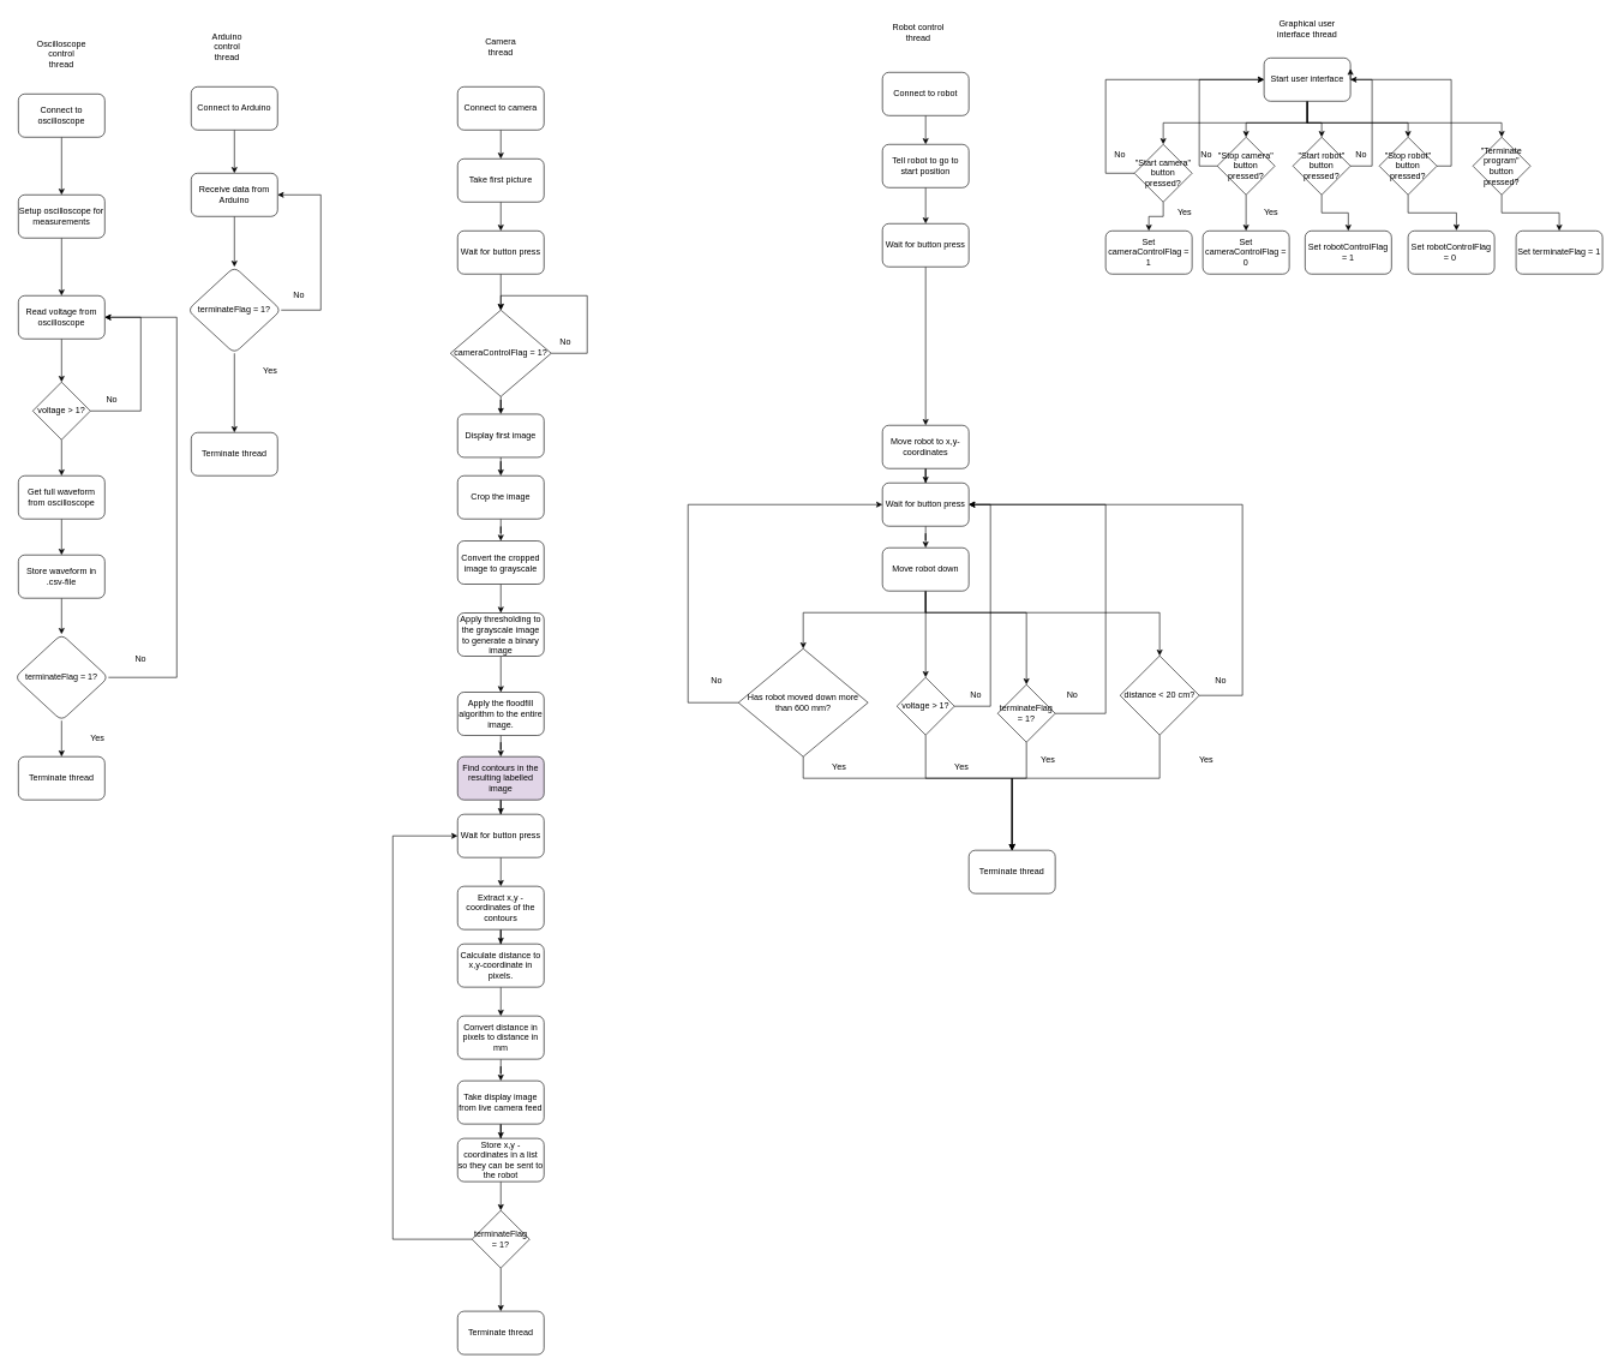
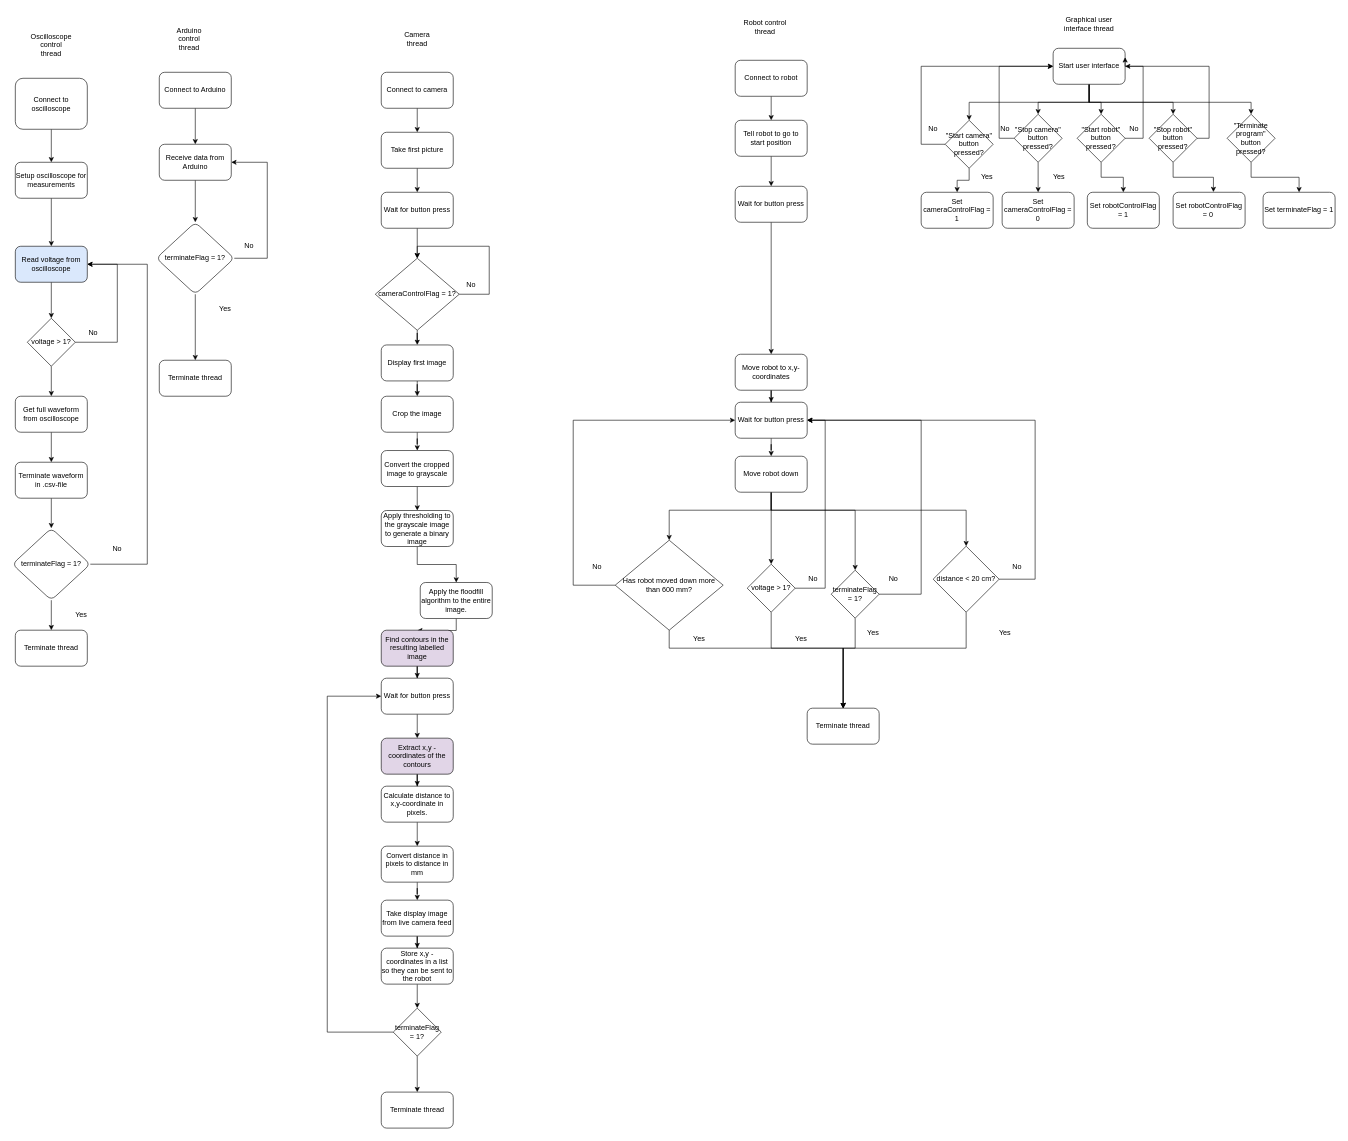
- <mxCell id="111" value="Connect to oscilloscope" style="rounded=1;whiteSpace=wrap;html=1;" parent="1" vertex="1"><mxGeometry x="25" y="130" width="120" height="60" as="geometry" /></mxCell>
+ <mxCell id="111" value="Connect to oscilloscope" style="rounded=1;whiteSpace=wrap;html=1;" parent="1" vertex="1"><mxGeometry x="25" y="130" width="120" height="85" as="geometry" /></mxCell>
- <mxCell id="115" value="Read voltage from oscilloscope" style="whiteSpace=wrap;html=1;rounded=1;" parent="1" vertex="1"><mxGeometry x="25" y="410" width="120" height="60" as="geometry" /></mxCell>
+ <mxCell id="115" value="Read voltage from oscilloscope" style="whiteSpace=wrap;html=1;rounded=1;fillColor=#dae8fc;" parent="1" vertex="1"><mxGeometry x="25" y="410" width="120" height="60" as="geometry" /></mxCell>
- <mxCell id="124" value="Store waveform in .csv-file" style="whiteSpace=wrap;html=1;rounded=1;" parent="1" vertex="1"><mxGeometry x="25" y="770" width="120" height="60" as="geometry" /></mxCell>
+ <mxCell id="124" value="Terminate waveform in .csv-file" style="whiteSpace=wrap;html=1;rounded=1;" parent="1" vertex="1"><mxGeometry x="25" y="770" width="120" height="60" as="geometry" /></mxCell>
- <mxCell id="88" value="Apply the floodfill algorithm to the entire image." style="rounded=1;whiteSpace=wrap;html=1;" parent="1" vertex="1"><mxGeometry x="635" y="960.5" width="120" height="60" as="geometry" /></mxCell>
+ <mxCell id="88" value="Apply the floodfill algorithm to the entire image." style="rounded=1;whiteSpace=wrap;html=1;" parent="1" vertex="1"><mxGeometry x="700" y="970.5" width="120" height="60" as="geometry" /></mxCell>
- <mxCell id="92" value="Extract x,y - coordinates of the contours" style="rounded=1;whiteSpace=wrap;html=1;" parent="1" vertex="1"><mxGeometry x="635" y="1230" width="120" height="60" as="geometry" /></mxCell>
+ <mxCell id="92" value="Extract x,y - coordinates of the contours" style="rounded=1;whiteSpace=wrap;html=1;fillColor=#e1d5e7;" parent="1" vertex="1"><mxGeometry x="635" y="1230" width="120" height="60" as="geometry" /></mxCell>
